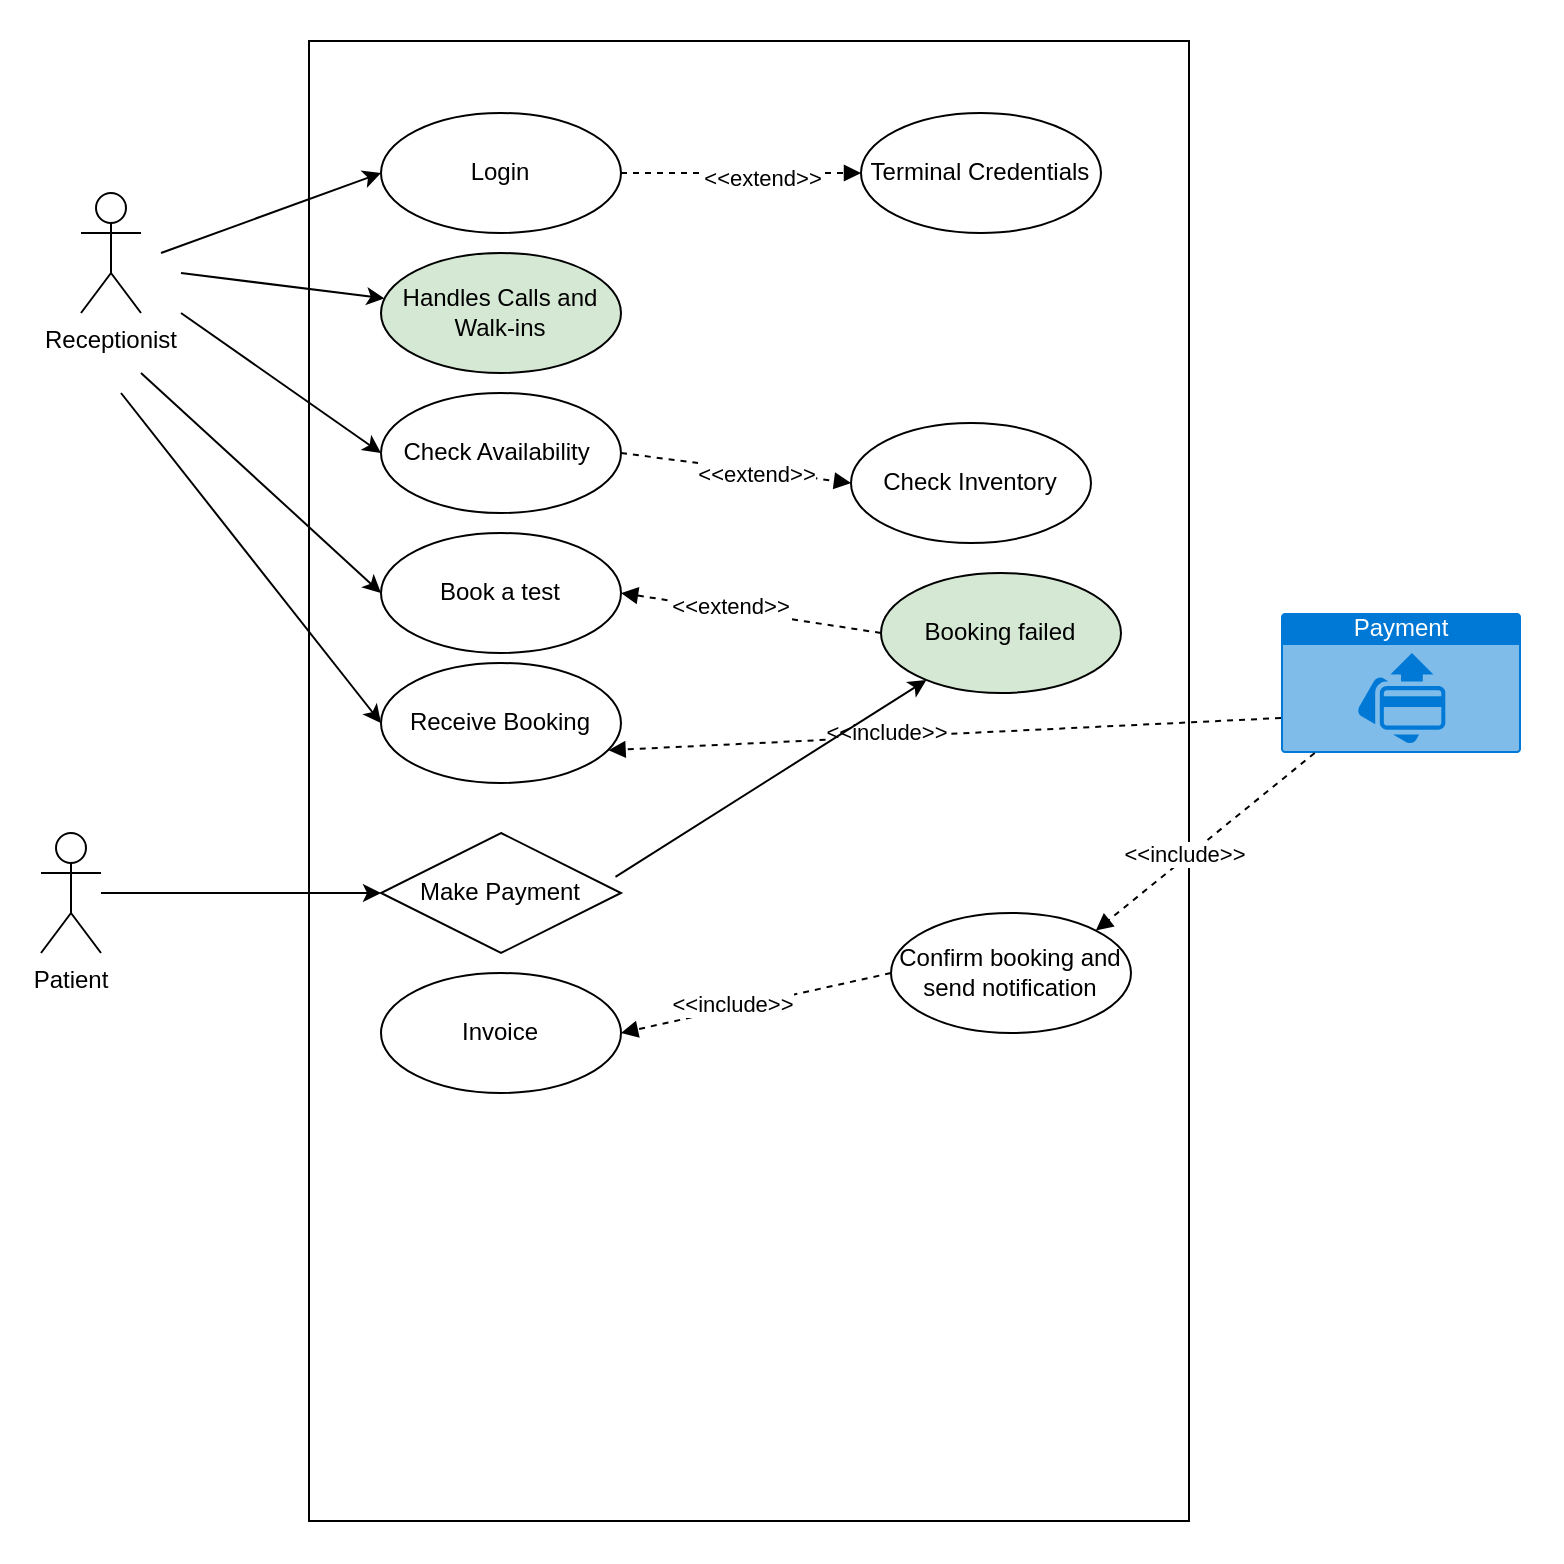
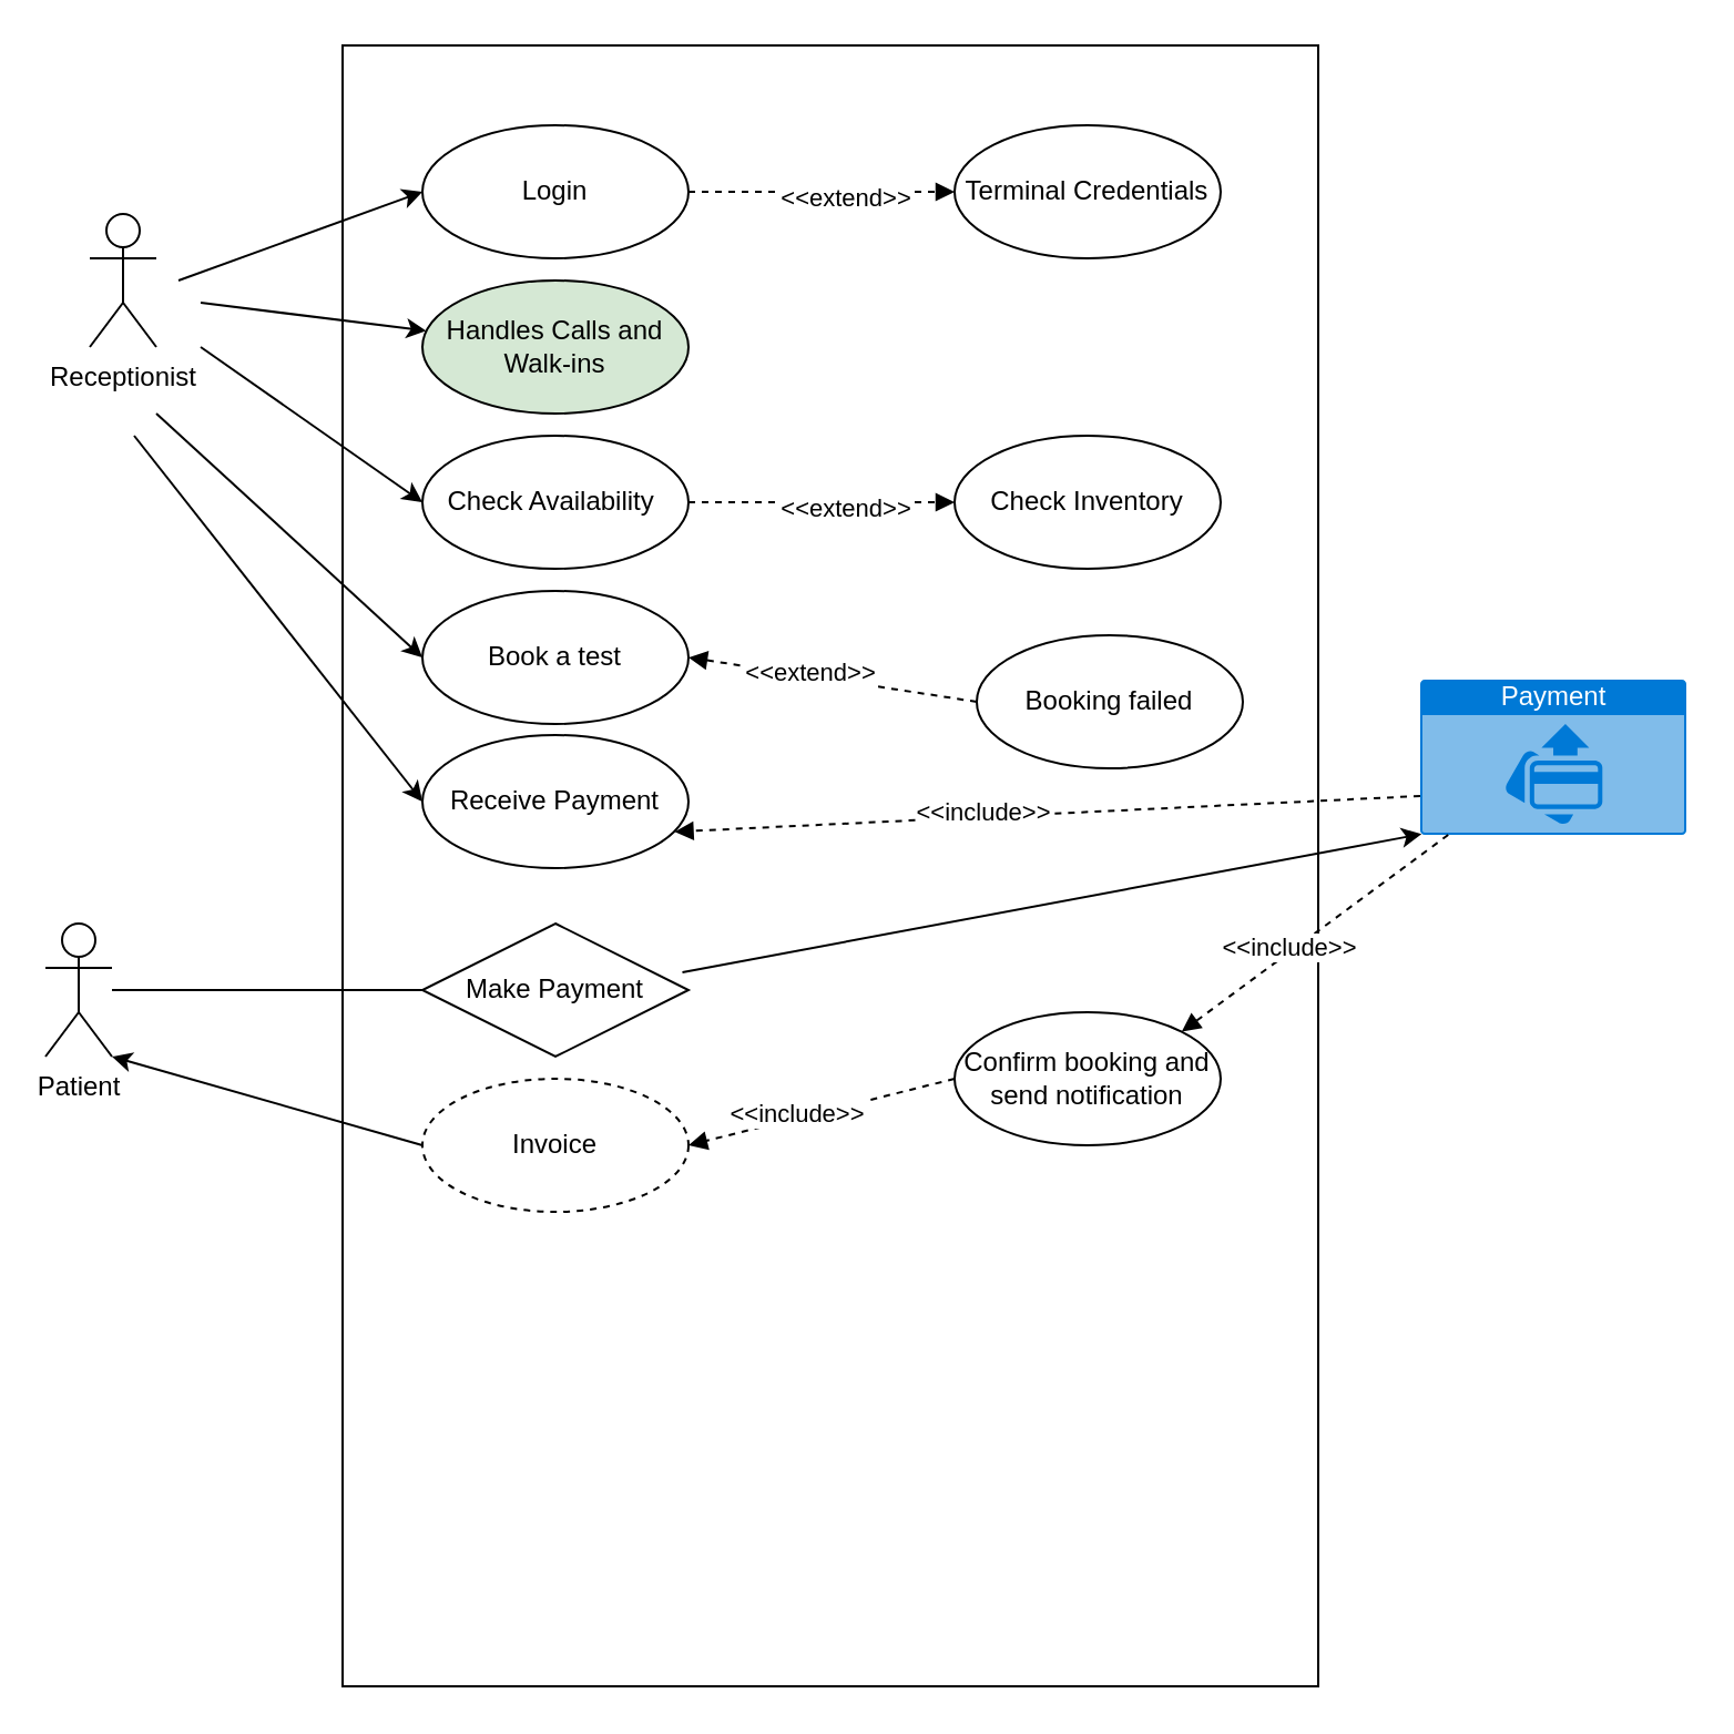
- <mxCell id="10" value="Check Inventory" style="ellipse;whiteSpace=wrap;html=1;" vertex="1" parent="1"><mxGeometry x="425" y="211" width="120" height="60" as="geometry" /></mxCell>
+ <mxCell id="10" value="Check Inventory" style="ellipse;whiteSpace=wrap;html=1;" vertex="1" parent="1"><mxGeometry x="430" y="196" width="120" height="60" as="geometry" /></mxCell>
- <mxCell id="19" value="Booking failed" style="ellipse;whiteSpace=wrap;html=1;fillColor=#d5e8d4;" vertex="1" parent="1"><mxGeometry x="440" y="286" width="120" height="60" as="geometry" /></mxCell>
+ <mxCell id="19" value="Booking failed" style="ellipse;whiteSpace=wrap;html=1;" vertex="1" parent="1"><mxGeometry x="440" y="286" width="120" height="60" as="geometry" /></mxCell>
- <mxCell id="29" value="Receive Booking" style="ellipse;whiteSpace=wrap;html=1;" vertex="1" parent="1"><mxGeometry x="190" y="331" width="120" height="60" as="geometry" /></mxCell>
+ <mxCell id="29" value="Receive Payment" style="ellipse;whiteSpace=wrap;html=1;" vertex="1" parent="1"><mxGeometry x="190" y="331" width="120" height="60" as="geometry" /></mxCell>
- <mxCell id="34" value="" style="endArrow=classic;html=1;rounded=0;exitX=0.977;exitY=0.366;exitDx=0;exitDy=0;exitPerimeter=0;" edge="1" parent="1" source="26" target="19"><mxGeometry width="50" height="50" relative="1" as="geometry"><mxPoint x="370" y="396" as="sourcePoint" /><mxPoint x="420" y="346" as="targetPoint" /></mxGeometry></mxCell>
+ <mxCell id="34" value="" style="endArrow=classic;html=1;rounded=0;exitX=0.977;exitY=0.366;exitDx=0;exitDy=0;exitPerimeter=0;entryX=0.005;entryY=0.995;entryDx=0;entryDy=0;entryPerimeter=0;" edge="1" parent="1" source="26" target="17"><mxGeometry width="50" height="50" relative="1" as="geometry"><mxPoint x="370" y="396" as="sourcePoint" /><mxPoint x="420" y="346" as="targetPoint" /></mxGeometry></mxCell>
- <mxCell id="27" value="" style="endArrow=classic;html=1;rounded=0;entryX=0;entryY=0.5;entryDx=0;entryDy=0;" edge="1" parent="1" source="4" target="26"><mxGeometry width="50" height="50" relative="1" as="geometry"><mxPoint x="370" y="296" as="sourcePoint" /><mxPoint x="420" y="246" as="targetPoint" /></mxGeometry></mxCell>
+ <mxCell id="27" value="" style="endArrow=none;html=1;rounded=0;entryX=0;entryY=0.5;entryDx=0;entryDy=0;" edge="1" parent="1" source="4" target="26"><mxGeometry width="50" height="50" relative="1" as="geometry"><mxPoint x="370" y="296" as="sourcePoint" /><mxPoint x="420" y="246" as="targetPoint" /></mxGeometry></mxCell>
- <mxCell id="23" value="Confirm booking and send notification" style="ellipse;whiteSpace=wrap;html=1;" vertex="1" parent="1"><mxGeometry x="445" y="456" width="120" height="60" as="geometry" /></mxCell>
+ <mxCell id="23" value="Confirm booking and send notification" style="ellipse;whiteSpace=wrap;html=1;" vertex="1" parent="1"><mxGeometry x="430" y="456" width="120" height="60" as="geometry" /></mxCell>
+ <mxCell id="28" value="" style="endArrow=classic;html=1;rounded=0;exitX=0;exitY=0.5;exitDx=0;exitDy=0;entryX=1;entryY=1;entryDx=0;entryDy=0;entryPerimeter=0;" edge="1" parent="1" source="22" target="4"><mxGeometry width="50" height="50" relative="1" as="geometry"><mxPoint x="370" y="506" as="sourcePoint" /><mxPoint x="420" y="456" as="targetPoint" /></mxGeometry></mxCell>
- <mxCell id="22" value="Invoice" style="ellipse;whiteSpace=wrap;html=1;" vertex="1" parent="1"><mxGeometry x="190" y="486" width="120" height="60" as="geometry" /></mxCell>
+ <mxCell id="22" value="Invoice" style="ellipse;whiteSpace=wrap;html=1;dashed=1;" vertex="1" parent="1"><mxGeometry x="190" y="486" width="120" height="60" as="geometry" /></mxCell>
